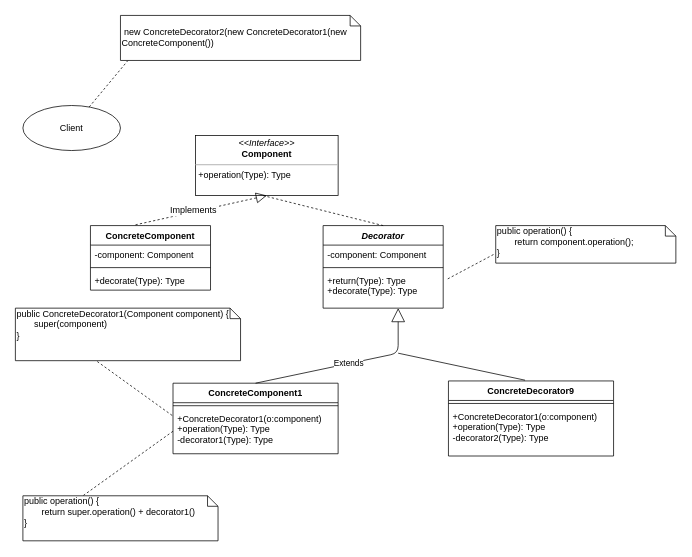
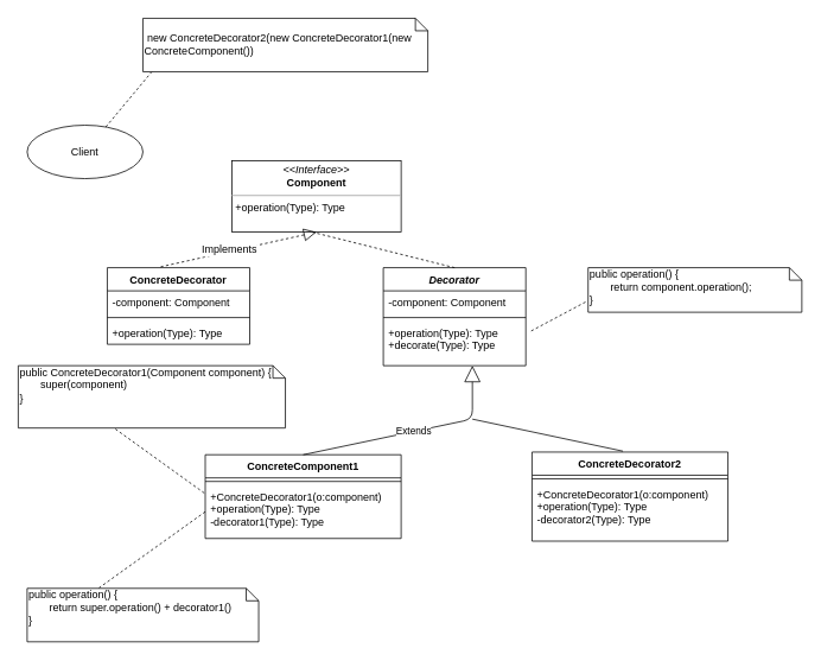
- <mxCell id="3" value="ConcreteComponent" style="swimlane;fontStyle=1;align=center;verticalAlign=top;childLayout=stackLayout;horizontal=1;startSize=26;horizontalStack=0;resizeParent=1;resizeParentMax=0;resizeLast=0;collapsible=1;marginBottom=0;" vertex="1" parent="1"><mxGeometry x="120" y="300" width="160" height="86" as="geometry" /></mxCell>
+ <mxCell id="3" value="ConcreteDecorator" style="swimlane;fontStyle=1;align=center;verticalAlign=top;childLayout=stackLayout;horizontal=1;startSize=26;horizontalStack=0;resizeParent=1;resizeParentMax=0;resizeLast=0;collapsible=1;marginBottom=0;" vertex="1" parent="1"><mxGeometry x="120" y="300" width="160" height="86" as="geometry" /></mxCell>
- <mxCell id="6" value="+decorate(Type): Type" style="text;strokeColor=none;fillColor=none;align=left;verticalAlign=top;spacingLeft=4;spacingRight=4;overflow=hidden;rotatable=0;points=[[0,0.5],[1,0.5]];portConstraint=eastwest;" vertex="1" parent="3"><mxGeometry y="60" width="160" height="26" as="geometry" /></mxCell>
+ <mxCell id="6" value="+operation(Type): Type" style="text;strokeColor=none;fillColor=none;align=left;verticalAlign=top;spacingLeft=4;spacingRight=4;overflow=hidden;rotatable=0;points=[[0,0.5],[1,0.5]];portConstraint=eastwest;" vertex="1" parent="3"><mxGeometry y="60" width="160" height="26" as="geometry" /></mxCell>
- <mxCell id="10" value="+return(Type): Type&#10;+decorate(Type): Type" style="text;strokeColor=none;fillColor=none;align=left;verticalAlign=top;spacingLeft=4;spacingRight=4;overflow=hidden;rotatable=0;points=[[0,0.5],[1,0.5]];portConstraint=eastwest;" vertex="1" parent="7"><mxGeometry y="60" width="160" height="50" as="geometry" /></mxCell>
+ <mxCell id="10" value="+operation(Type): Type&#10;+decorate(Type): Type" style="text;strokeColor=none;fillColor=none;align=left;verticalAlign=top;spacingLeft=4;spacingRight=4;overflow=hidden;rotatable=0;points=[[0,0.5],[1,0.5]];portConstraint=eastwest;" vertex="1" parent="7"><mxGeometry y="60" width="160" height="50" as="geometry" /></mxCell>
- <mxCell id="16" value="ConcreteDecorator9" style="swimlane;fontStyle=1;align=center;verticalAlign=top;childLayout=stackLayout;horizontal=1;startSize=26;horizontalStack=0;resizeParent=1;resizeParentMax=0;resizeLast=0;collapsible=1;marginBottom=0;" vertex="1" parent="1"><mxGeometry x="597" y="507" width="220" height="100" as="geometry" /></mxCell>
+ <mxCell id="16" value="ConcreteDecorator2" style="swimlane;fontStyle=1;align=center;verticalAlign=top;childLayout=stackLayout;horizontal=1;startSize=26;horizontalStack=0;resizeParent=1;resizeParentMax=0;resizeLast=0;collapsible=1;marginBottom=0;" vertex="1" parent="1"><mxGeometry x="597" y="507" width="220" height="100" as="geometry" /></mxCell>
